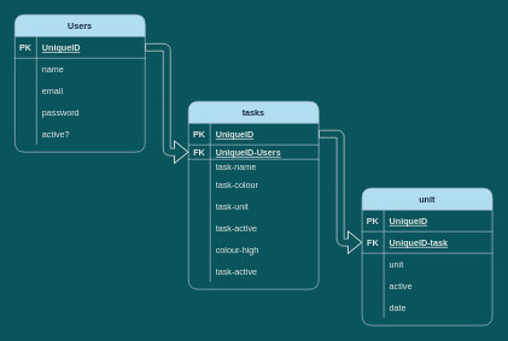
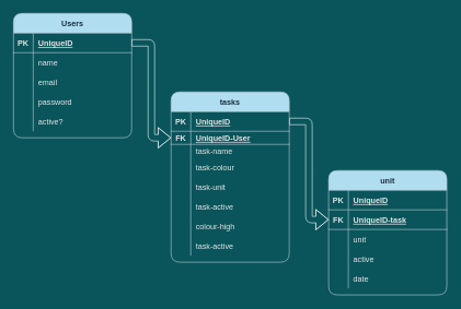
- <mxCell id="24" value="UniqueID-Users" style="shape=partialRectangle;connectable=0;fillColor=none;top=0;left=0;bottom=0;right=0;align=left;spacingLeft=6;fontStyle=5;overflow=hidden;rounded=1;strokeColor=#BAC8D3;fontColor=#E6E6E6;" vertex="1" parent="22"><mxGeometry x="30" width="150" height="20" as="geometry"><mxRectangle width="150" height="20" as="alternateBounds" /></mxGeometry></mxCell>
+ <mxCell id="24" value="UniqueID-User" style="shape=partialRectangle;connectable=0;fillColor=none;top=0;left=0;bottom=0;right=0;align=left;spacingLeft=6;fontStyle=5;overflow=hidden;rounded=1;strokeColor=#BAC8D3;fontColor=#E6E6E6;" vertex="1" parent="22"><mxGeometry x="30" width="150" height="20" as="geometry"><mxRectangle width="150" height="20" as="alternateBounds" /></mxGeometry></mxCell>
